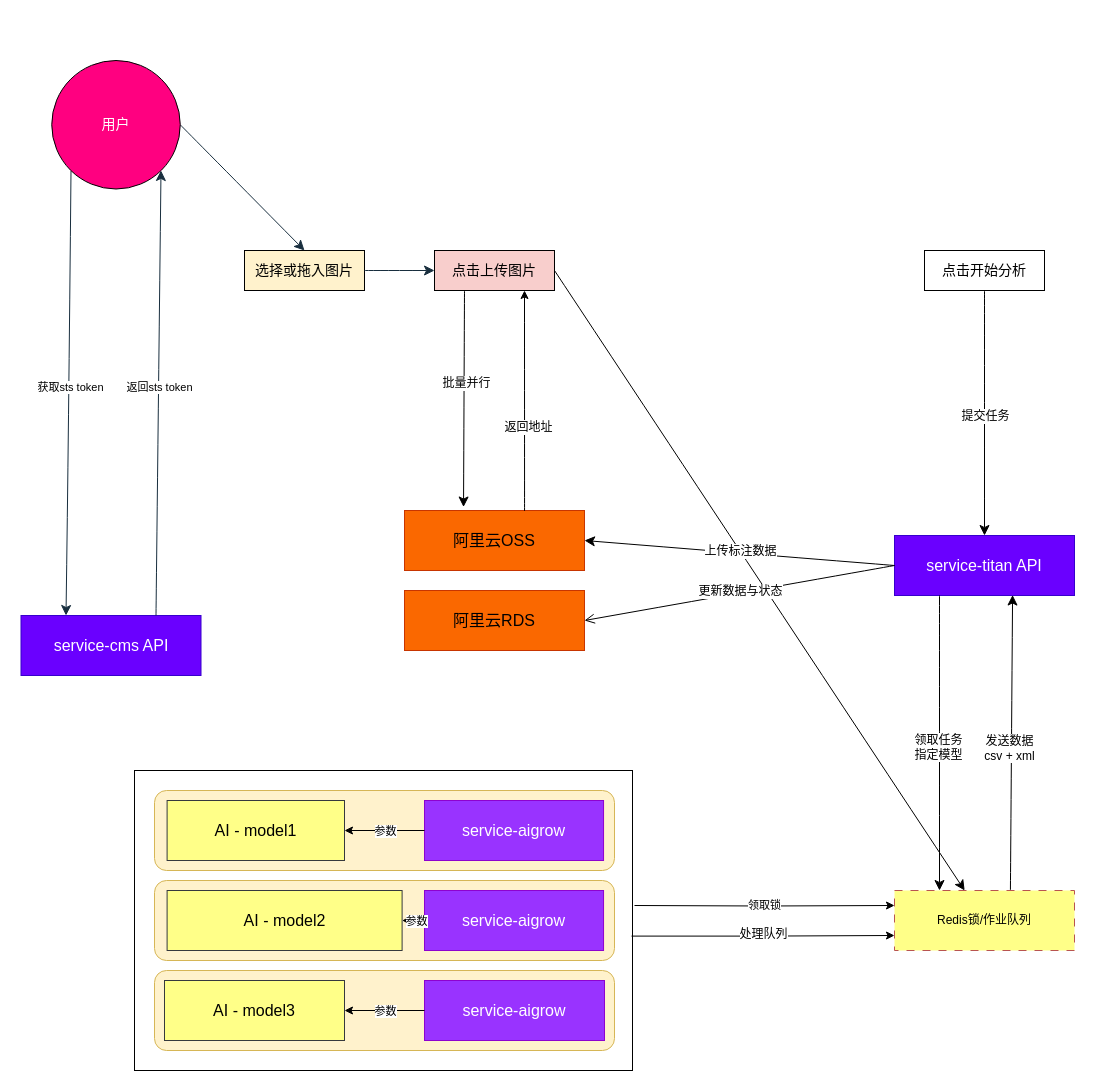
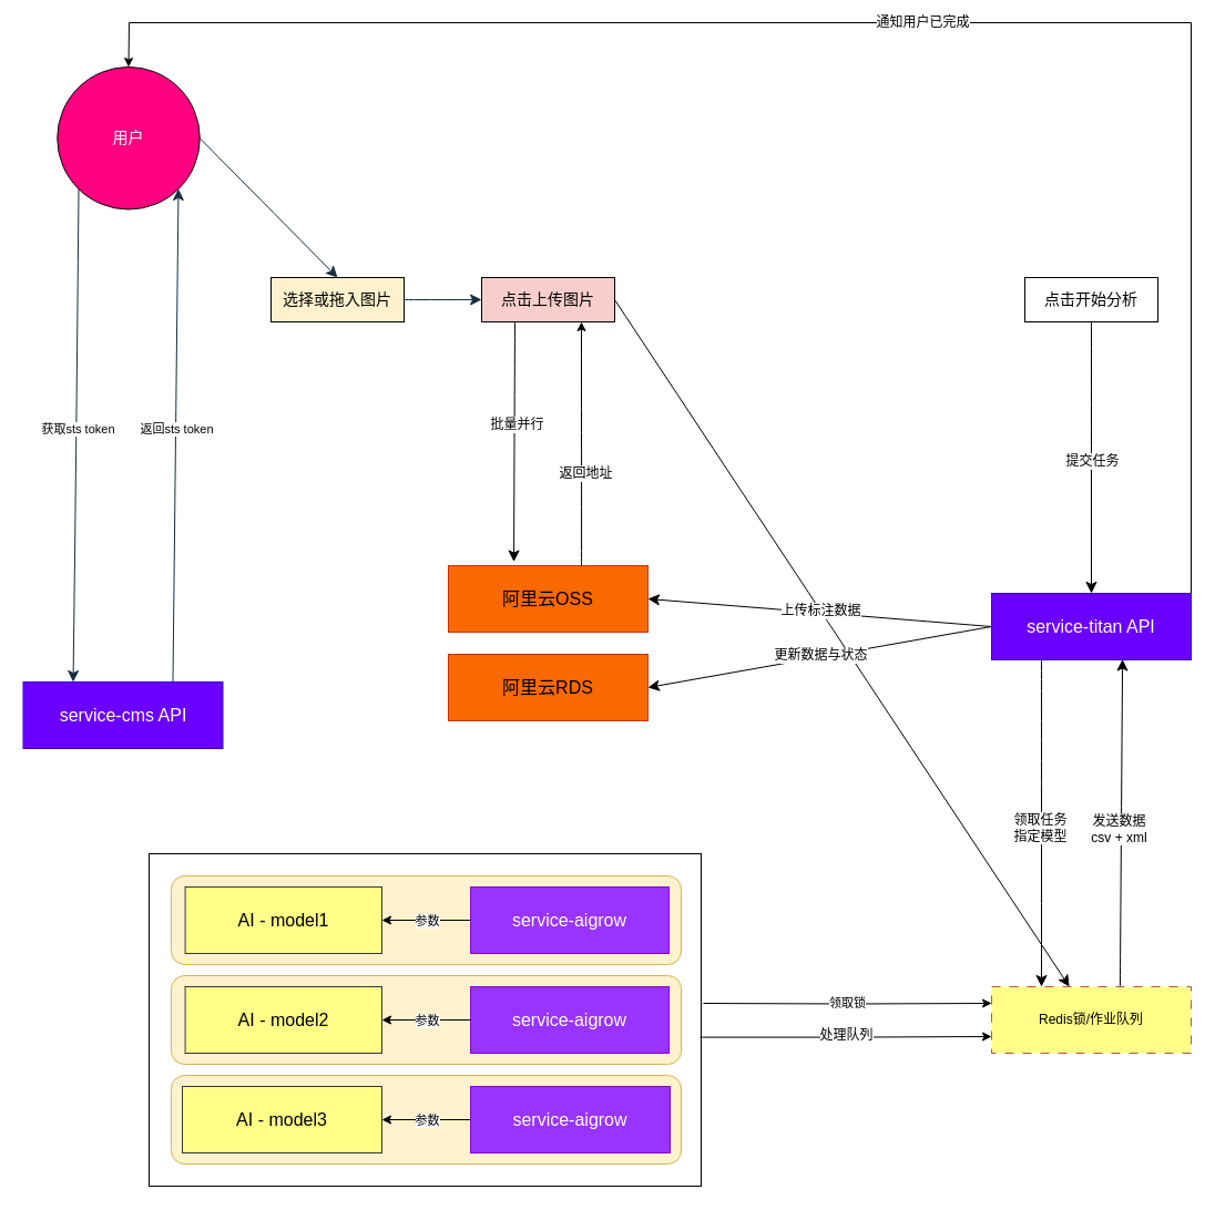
+ <mxCell id="20" value="通知用户已完成" style="edgeStyle=orthogonalEdgeStyle;rounded=0;orthogonalLoop=1;jettySize=auto;html=1;exitX=1;exitY=0;exitDx=0;exitDy=0;fontSize=12;fontColor=#000000;" parent="1" source="21" target="35" edge="1"><mxGeometry relative="1" as="geometry"><mxPoint x="1074" y="80" as="targetPoint" /><Array as="points"><mxPoint x="1074" y="20" /><mxPoint x="116" y="20" /></Array></mxGeometry></mxCell>
- <mxCell id="33" value="" style="edgeStyle=none;orthogonalLoop=1;jettySize=auto;html=1;rounded=0;fontSize=12;startSize=8;endSize=8;curved=1;entryX=1;entryY=0.5;entryDx=0;entryDy=0;exitX=0;exitY=0.5;exitDx=0;exitDy=0;endArrow=open;" parent="1" source="21" target="24" edge="1"><mxGeometry width="120" relative="1" as="geometry"><mxPoint x="894" y="620" as="sourcePoint" /><mxPoint x="594" y="588.5" as="targetPoint" /></mxGeometry></mxCell>
+ <mxCell id="33" value="" style="edgeStyle=none;orthogonalLoop=1;jettySize=auto;html=1;rounded=0;fontSize=12;startSize=8;endSize=8;curved=1;entryX=1;entryY=0.5;entryDx=0;entryDy=0;exitX=0;exitY=0.5;exitDx=0;exitDy=0;" parent="1" source="21" target="24" edge="1"><mxGeometry width="120" relative="1" as="geometry"><mxPoint x="894" y="620" as="sourcePoint" /><mxPoint x="594" y="588.5" as="targetPoint" /></mxGeometry></mxCell>
- <mxCell id="39" value="AI - model2" style="whiteSpace=wrap;html=1;fontSize=16;fillColor=#ffff88;strokeColor=#36393d;" vertex="1" parent="37"><mxGeometry x="12.6" y="10" width="235" height="60" as="geometry" /></mxCell>
+ <mxCell id="39" value="AI - model2" style="whiteSpace=wrap;html=1;fontSize=16;fillColor=#ffff88;strokeColor=#36393d;" vertex="1" parent="37"><mxGeometry x="12.6" y="10" width="177.4" height="60" as="geometry" /></mxCell>
